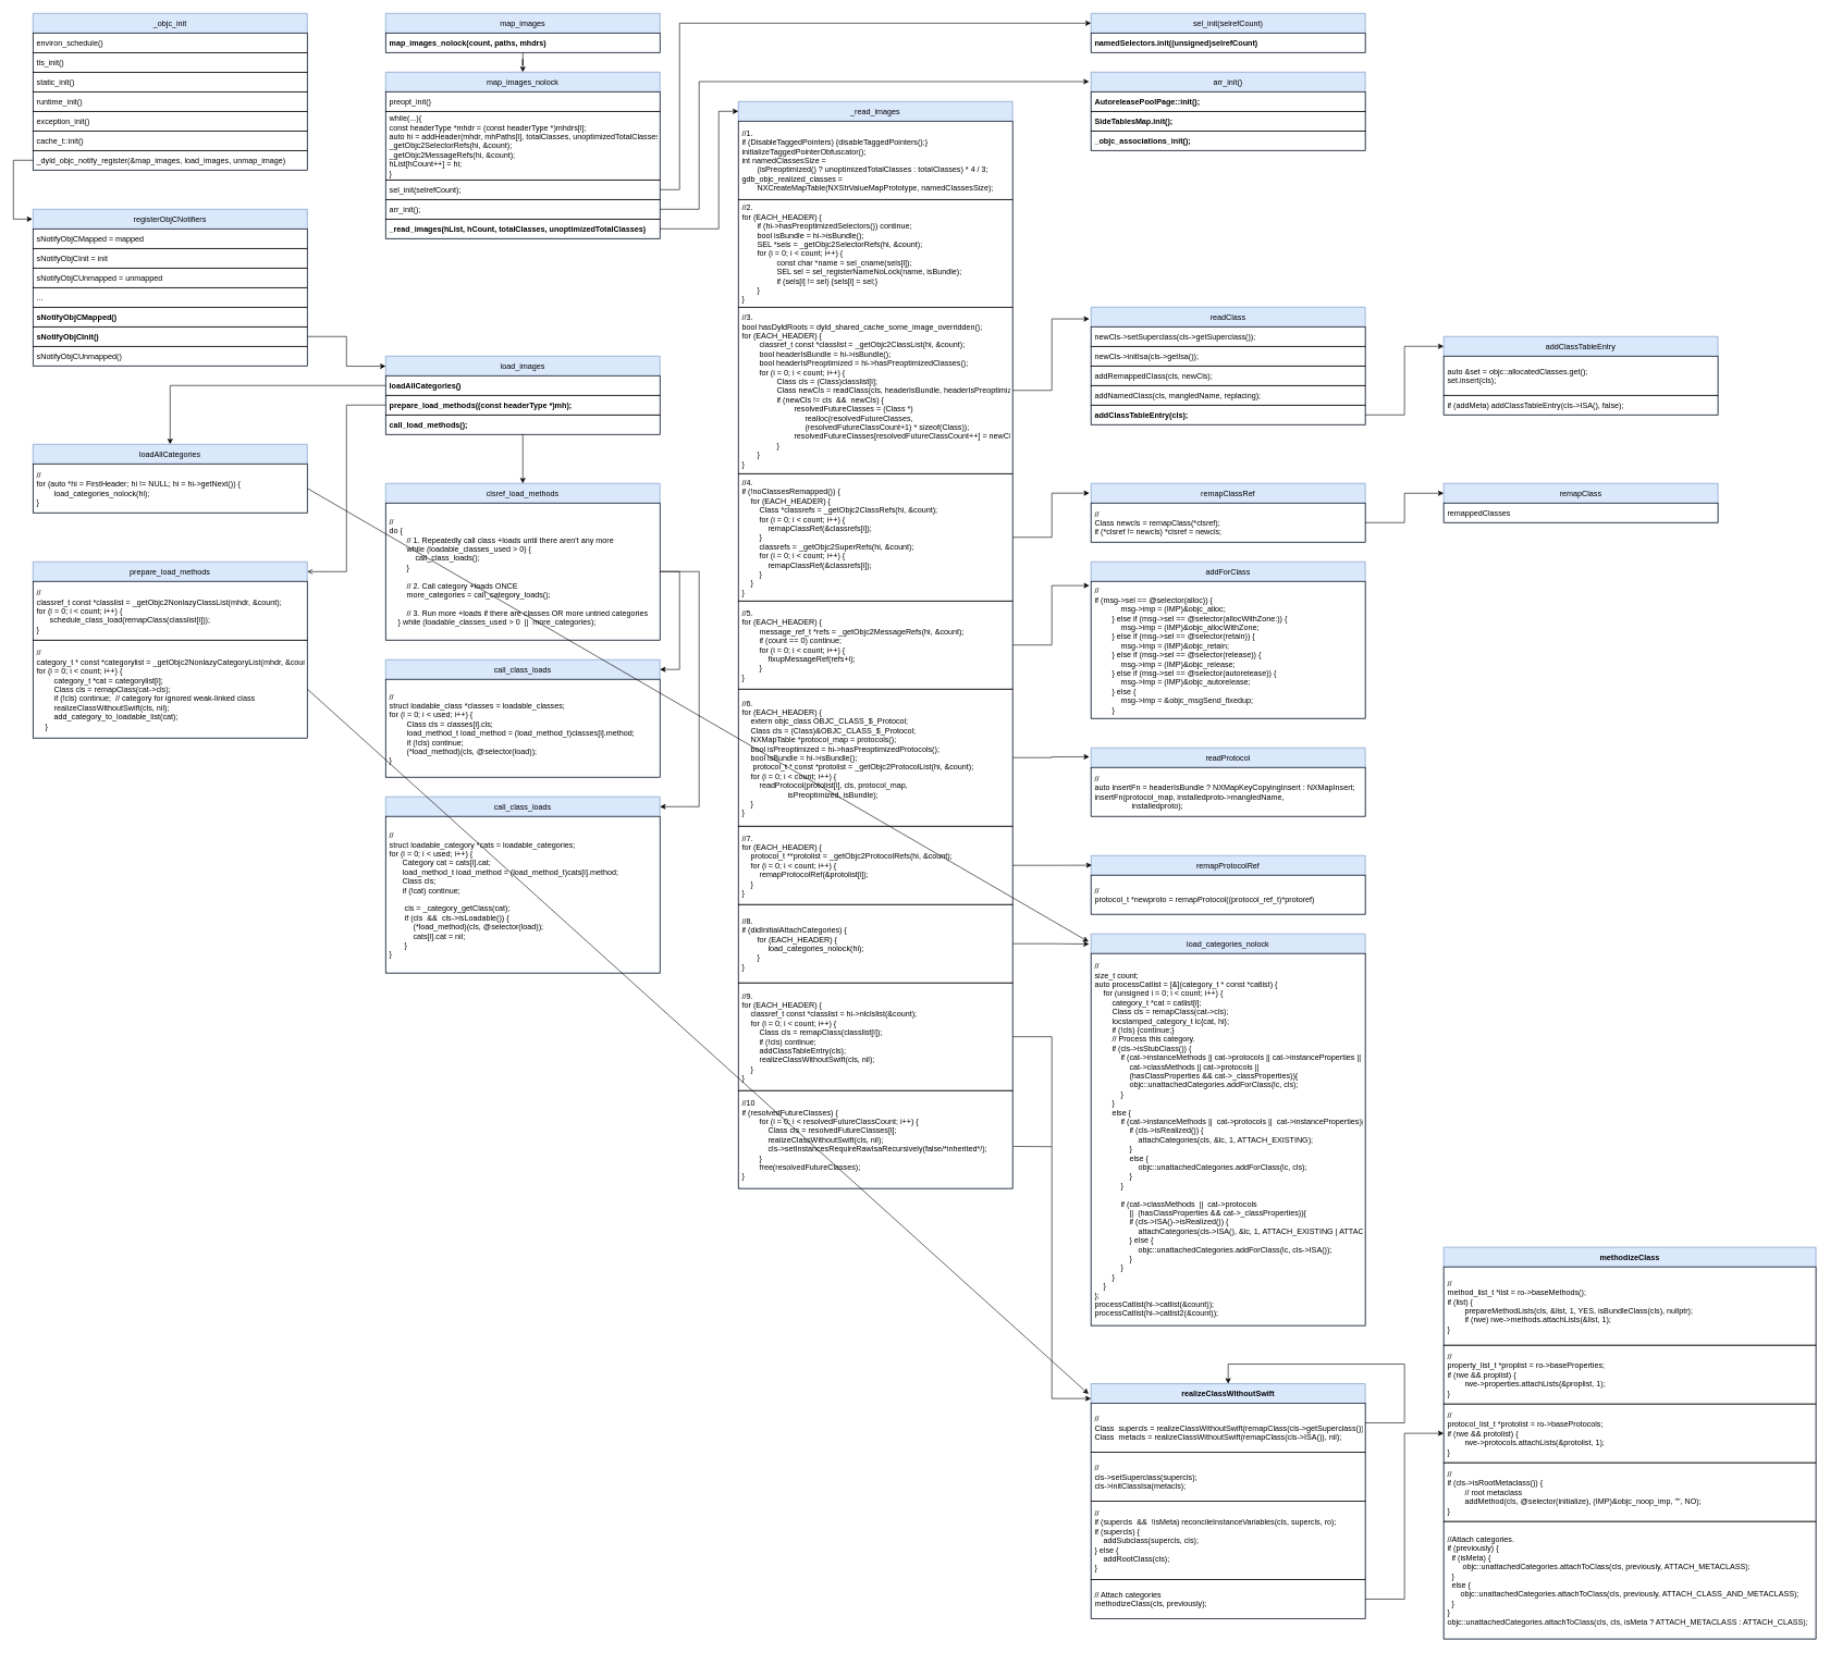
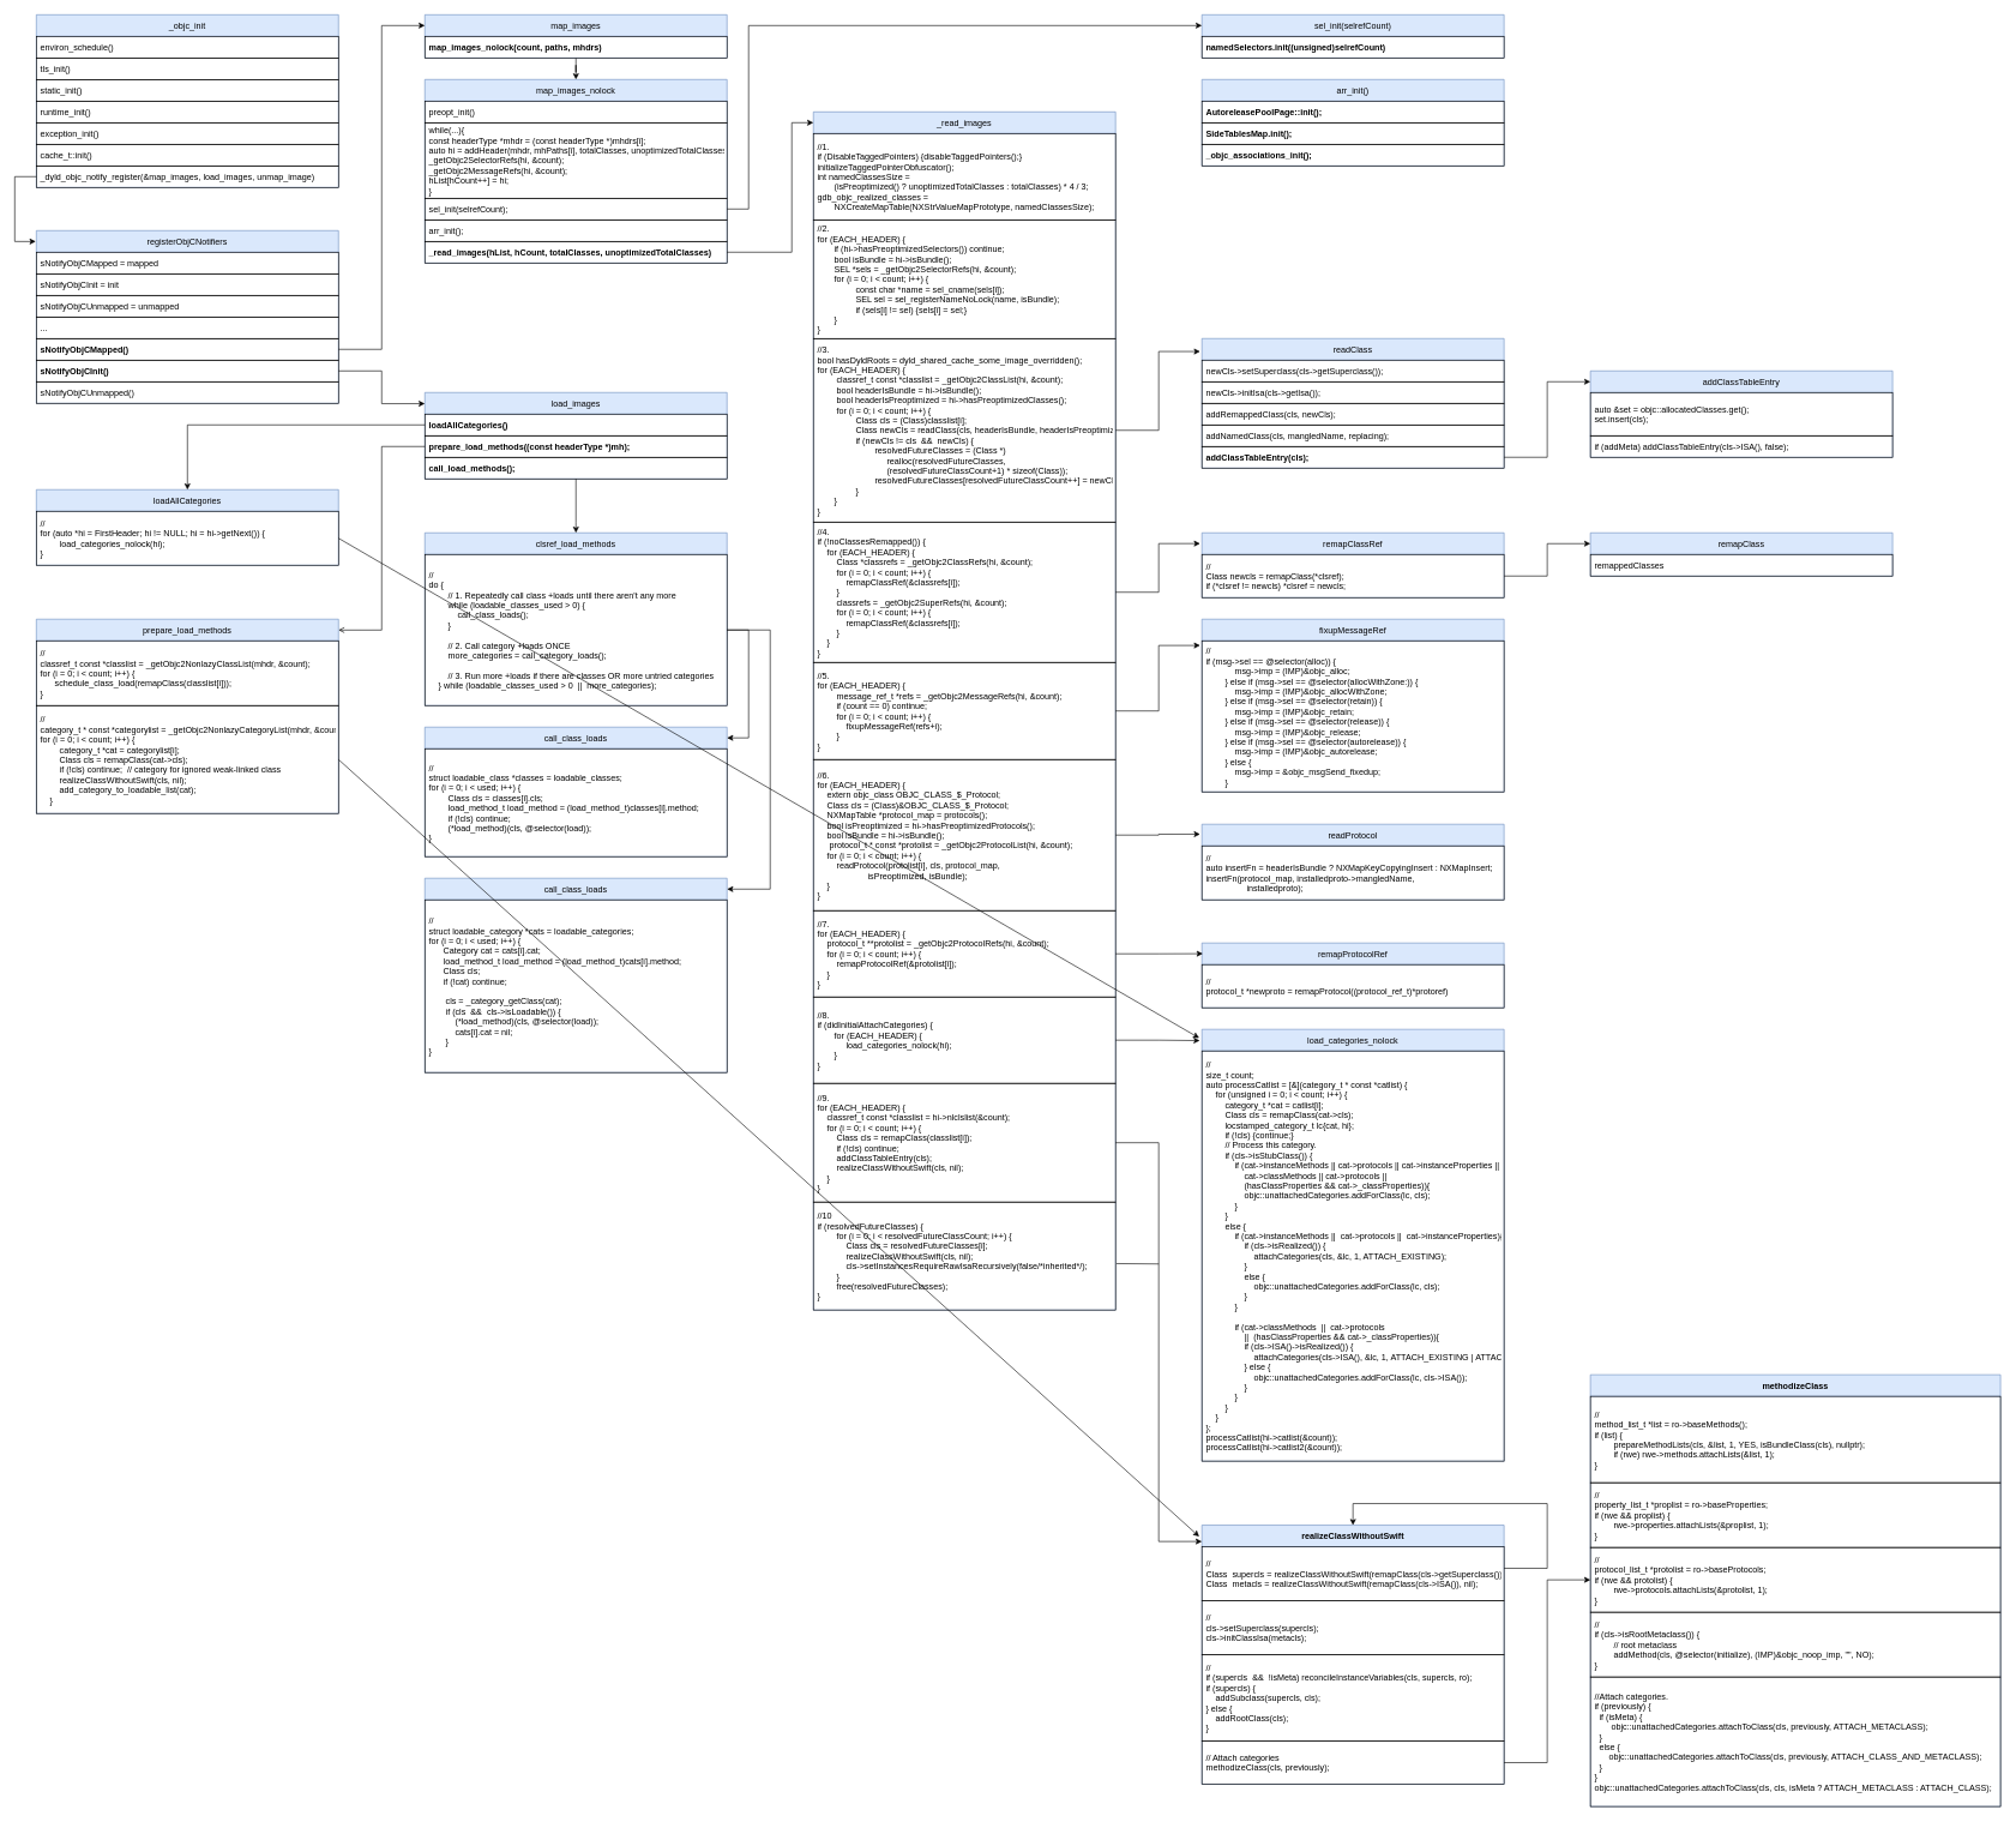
+ <mxCell id="28" style="edgeStyle=orthogonalEdgeStyle;rounded=0;orthogonalLoop=1;jettySize=auto;html=1;entryX=0;entryY=0.25;entryDx=0;entryDy=0;" parent="1" source="15" target="20" edge="1"><mxGeometry relative="1" as="geometry" /></mxCell>
- <mxCell id="36" style="edgeStyle=orthogonalEdgeStyle;rounded=0;orthogonalLoop=1;jettySize=auto;html=1;entryX=-0.007;entryY=0.121;entryDx=0;entryDy=0;entryPerimeter=0;" parent="1" source="26" target="31" edge="1"><mxGeometry relative="1" as="geometry"><Array as="points"><mxPoint x="1070" y="320" /><mxPoint x="1070" y="125" /></Array></mxGeometry></mxCell>
- <mxCell id="106" value="addForClass" style="swimlane;fontStyle=0;childLayout=stackLayout;horizontal=1;startSize=30;horizontalStack=0;resizeParent=1;resizeParentMax=0;resizeLast=0;collapsible=1;marginBottom=0;fillColor=#dae8fc;strokeColor=#6c8ebf;" vertex="1" parent="1"><mxGeometry x="1670" y="860" width="420" height="240" as="geometry" /></mxCell>
+ <mxCell id="106" value="fixupMessageRef" style="swimlane;fontStyle=0;childLayout=stackLayout;horizontal=1;startSize=30;horizontalStack=0;resizeParent=1;resizeParentMax=0;resizeLast=0;collapsible=1;marginBottom=0;fillColor=#dae8fc;strokeColor=#6c8ebf;" vertex="1" parent="1"><mxGeometry x="1670" y="860" width="420" height="240" as="geometry" /></mxCell>
